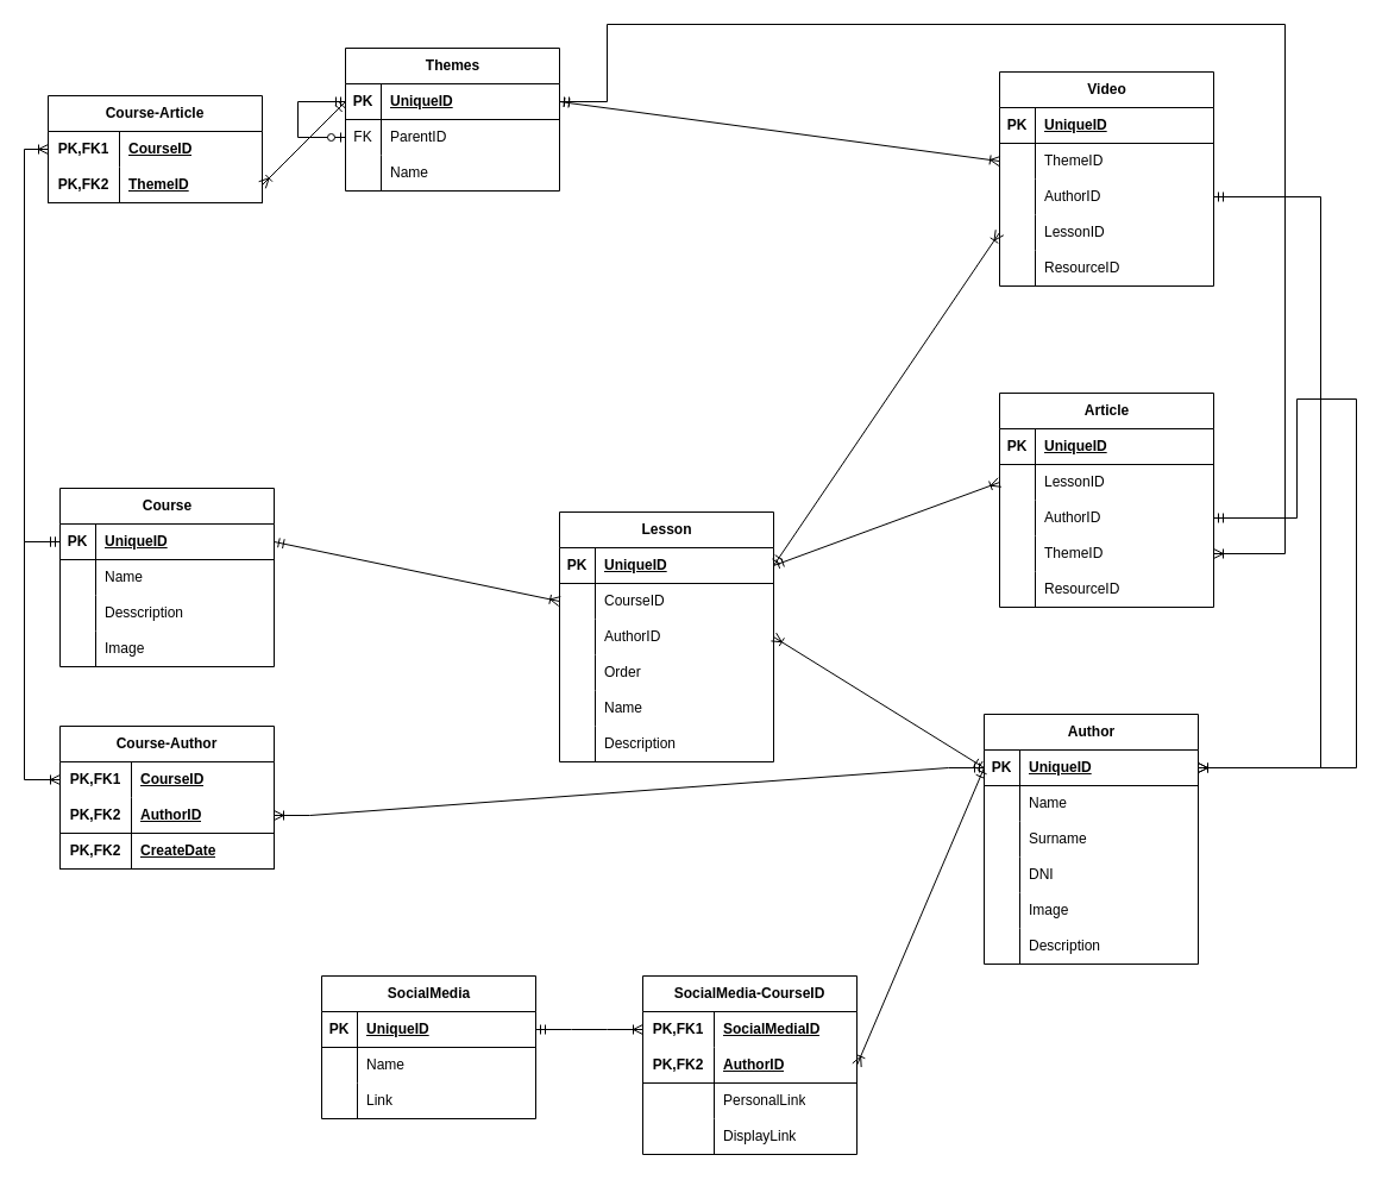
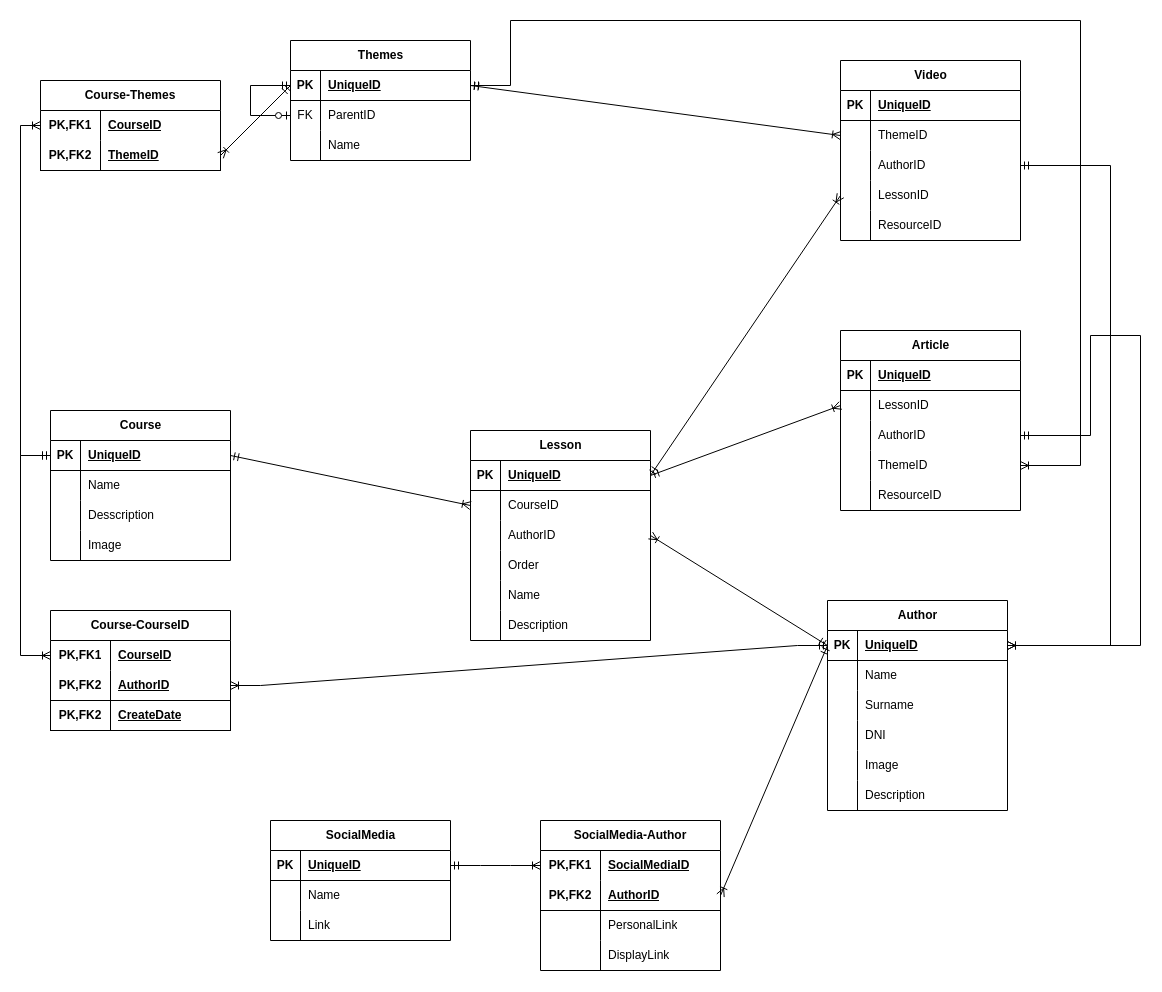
- <mxCell id="96" value="Course-Article" style="shape=table;startSize=30;container=1;collapsible=1;childLayout=tableLayout;fixedRows=1;rowLines=0;fontStyle=1;align=center;resizeLast=1;html=1;whiteSpace=wrap;" parent="1" vertex="1"><mxGeometry x="40" y="80" width="180" height="90" as="geometry" /></mxCell>
+ <mxCell id="96" value="Course-Themes" style="shape=table;startSize=30;container=1;collapsible=1;childLayout=tableLayout;fixedRows=1;rowLines=0;fontStyle=1;align=center;resizeLast=1;html=1;whiteSpace=wrap;" parent="1" vertex="1"><mxGeometry x="40" y="80" width="180" height="90" as="geometry" /></mxCell>
- <mxCell id="108" value="Course-Author" style="shape=table;startSize=30;container=1;collapsible=1;childLayout=tableLayout;fixedRows=1;rowLines=0;fontStyle=1;align=center;resizeLast=1;html=1;whiteSpace=wrap;" parent="1" vertex="1"><mxGeometry x="50" y="610" width="180" height="120" as="geometry" /></mxCell>
+ <mxCell id="108" value="Course-CourseID" style="shape=table;startSize=30;container=1;collapsible=1;childLayout=tableLayout;fixedRows=1;rowLines=0;fontStyle=1;align=center;resizeLast=1;html=1;whiteSpace=wrap;" parent="1" vertex="1"><mxGeometry x="50" y="610" width="180" height="120" as="geometry" /></mxCell>
- <mxCell id="125" value="SocialMedia-CourseID" style="shape=table;startSize=30;container=1;collapsible=1;childLayout=tableLayout;fixedRows=1;rowLines=0;fontStyle=1;align=center;resizeLast=1;html=1;whiteSpace=wrap;" parent="1" vertex="1"><mxGeometry x="540" y="820" width="180" height="150" as="geometry" /></mxCell>
+ <mxCell id="125" value="SocialMedia-Author" style="shape=table;startSize=30;container=1;collapsible=1;childLayout=tableLayout;fixedRows=1;rowLines=0;fontStyle=1;align=center;resizeLast=1;html=1;whiteSpace=wrap;" parent="1" vertex="1"><mxGeometry x="540" y="820" width="180" height="150" as="geometry" /></mxCell>
